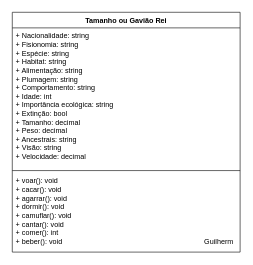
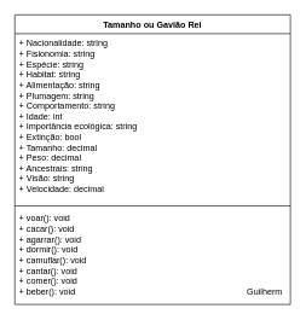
- <mxCell id="5" value="+ voar(): void&lt;br&gt;+ cacar(): void&lt;br&gt;+ agarrar(): void&lt;br&gt;+ dormir(): void&lt;br&gt;+ camuflar(): void&lt;br&gt;+ cantar(): void&lt;br&gt;+ comer(): int&lt;br&gt;+ beber(): void&amp;nbsp; &amp;nbsp; &amp;nbsp; &amp;nbsp; &amp;nbsp; &amp;nbsp; &amp;nbsp; &amp;nbsp; &amp;nbsp; &amp;nbsp; &amp;nbsp; &amp;nbsp; &amp;nbsp; &amp;nbsp; &amp;nbsp; &amp;nbsp; &amp;nbsp; &amp;nbsp; &amp;nbsp; &amp;nbsp; &amp;nbsp; &amp;nbsp; &amp;nbsp; &amp;nbsp; &amp;nbsp; &amp;nbsp; &amp;nbsp; &amp;nbsp; &amp;nbsp; &amp;nbsp; &amp;nbsp; &amp;nbsp; &amp;nbsp; &amp;nbsp; &amp;nbsp; &amp;nbsp;Guilherm" style="text;strokeColor=none;fillColor=none;align=left;verticalAlign=top;spacingLeft=4;spacingRight=4;overflow=hidden;rotatable=0;points=[[0,0.5],[1,0.5]];portConstraint=eastwest;whiteSpace=wrap;html=1;" vertex="1" parent="2"><mxGeometry y="268" width="380" height="132" as="geometry" /></mxCell>
+ <mxCell id="5" value="+ voar(): void&lt;br&gt;+ cacar(): void&lt;br&gt;+ agarrar(): void&lt;br&gt;+ dormir(): void&lt;br&gt;+ camuflar(): void&lt;br&gt;+ cantar(): void&lt;br&gt;+ comer(): void&lt;br&gt;+ beber(): void&amp;nbsp; &amp;nbsp; &amp;nbsp; &amp;nbsp; &amp;nbsp; &amp;nbsp; &amp;nbsp; &amp;nbsp; &amp;nbsp; &amp;nbsp; &amp;nbsp; &amp;nbsp; &amp;nbsp; &amp;nbsp; &amp;nbsp; &amp;nbsp; &amp;nbsp; &amp;nbsp; &amp;nbsp; &amp;nbsp; &amp;nbsp; &amp;nbsp; &amp;nbsp; &amp;nbsp; &amp;nbsp; &amp;nbsp; &amp;nbsp; &amp;nbsp; &amp;nbsp; &amp;nbsp; &amp;nbsp; &amp;nbsp; &amp;nbsp; &amp;nbsp; &amp;nbsp; &amp;nbsp;Guilherm" style="text;strokeColor=none;fillColor=none;align=left;verticalAlign=top;spacingLeft=4;spacingRight=4;overflow=hidden;rotatable=0;points=[[0,0.5],[1,0.5]];portConstraint=eastwest;whiteSpace=wrap;html=1;" vertex="1" parent="2"><mxGeometry y="268" width="380" height="132" as="geometry" /></mxCell>
